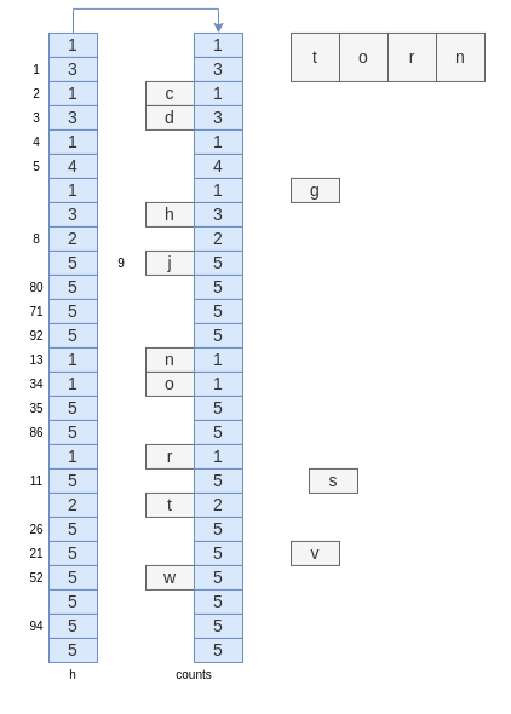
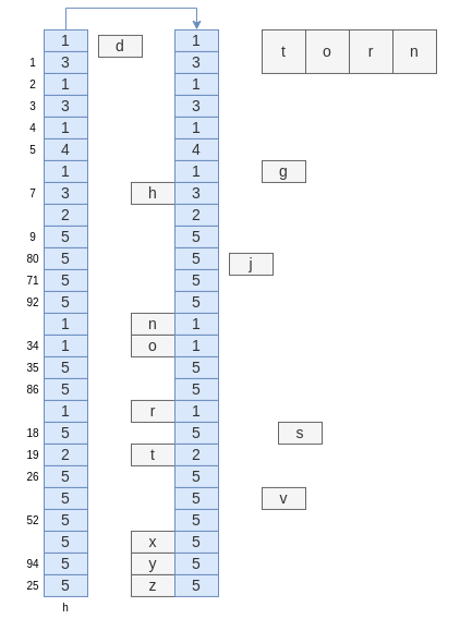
- <mxCell id="53" value="c" style="text;html=1;align=center;verticalAlign=middle;whiteSpace=wrap;rounded=0;fillColor=#f5f5f5;strokeColor=#666666;fontSize=14;fontColor=#333333;" parent="1" vertex="1"><mxGeometry x="120" y="60.94" width="40" height="20" as="geometry" /></mxCell>
- <mxCell id="54" value="d" style="text;html=1;align=center;verticalAlign=middle;whiteSpace=wrap;rounded=0;fillColor=#f5f5f5;strokeColor=#666666;fontSize=14;fontColor=#333333;" parent="1" vertex="1"><mxGeometry x="120" y="80.94" width="40" height="20" as="geometry" /></mxCell>
+ <mxCell id="54" value="d" style="text;html=1;align=center;verticalAlign=middle;whiteSpace=wrap;rounded=0;fillColor=#f5f5f5;strokeColor=#666666;fontSize=14;fontColor=#333333;" parent="1" vertex="1"><mxGeometry x="90" y="25.94" width="40" height="20" as="geometry" /></mxCell>
+ <mxCell id="35" value="7" style="text;html=1;align=center;verticalAlign=middle;whiteSpace=wrap;rounded=0;fontSize=10;" parent="1" vertex="1"><mxGeometry x="20" y="160.94" width="20" height="20" as="geometry" /></mxCell>
- <mxCell id="36" value="8" style="text;html=1;align=center;verticalAlign=middle;whiteSpace=wrap;rounded=0;fontSize=10;" parent="1" vertex="1"><mxGeometry x="20" y="180.94" width="20" height="20" as="geometry" /></mxCell>
- <mxCell id="37" value="9" style="text;html=1;align=center;verticalAlign=middle;whiteSpace=wrap;rounded=0;fontSize=10;" parent="1" vertex="1"><mxGeometry x="90" y="200.94" width="20" height="20" as="geometry" /></mxCell>
+ <mxCell id="37" value="9" style="text;html=1;align=center;verticalAlign=middle;whiteSpace=wrap;rounded=0;fontSize=10;" parent="1" vertex="1"><mxGeometry x="20" y="200.94" width="20" height="20" as="geometry" /></mxCell>
- <mxCell id="57" value="j" style="text;html=1;align=center;verticalAlign=middle;whiteSpace=wrap;rounded=0;fillColor=#f5f5f5;strokeColor=#666666;fontSize=14;fontColor=#333333;" parent="1" vertex="1"><mxGeometry x="120" y="200.94" width="40" height="20" as="geometry" /></mxCell>
+ <mxCell id="57" value="j" style="text;html=1;align=center;verticalAlign=middle;whiteSpace=wrap;rounded=0;fillColor=#f5f5f5;strokeColor=#666666;fontSize=14;fontColor=#333333;" parent="1" vertex="1"><mxGeometry x="210" y="225.94" width="40" height="20" as="geometry" /></mxCell>
- <mxCell id="41" value="13" style="text;html=1;align=center;verticalAlign=middle;whiteSpace=wrap;rounded=0;fontSize=10;" parent="1" vertex="1"><mxGeometry x="20" y="280.94" width="20" height="20" as="geometry" /></mxCell>
- <mxCell id="45" value="11" style="text;html=1;align=center;verticalAlign=middle;whiteSpace=wrap;rounded=0;fontSize=10;" parent="1" vertex="1"><mxGeometry x="20" y="380.94" width="20" height="20" as="geometry" /></mxCell>
+ <mxCell id="45" value="18" style="text;html=1;align=center;verticalAlign=middle;whiteSpace=wrap;rounded=0;fontSize=10;" parent="1" vertex="1"><mxGeometry x="20" y="380.94" width="20" height="20" as="geometry" /></mxCell>
+ <mxCell id="46" value="19" style="text;html=1;align=center;verticalAlign=middle;whiteSpace=wrap;rounded=0;fontSize=10;" parent="1" vertex="1"><mxGeometry x="20" y="400.94" width="20" height="20" as="geometry" /></mxCell>
- <mxCell id="48" value="21" style="text;html=1;align=center;verticalAlign=middle;whiteSpace=wrap;rounded=0;fontSize=10;" parent="1" vertex="1"><mxGeometry x="20" y="440.94" width="20" height="20" as="geometry" /></mxCell>
- <mxCell id="64" value="w" style="text;html=1;align=center;verticalAlign=middle;whiteSpace=wrap;rounded=0;fillColor=#f5f5f5;strokeColor=#666666;fontSize=14;fontColor=#333333;" parent="1" vertex="1"><mxGeometry x="120" y="460.94" width="40" height="20" as="geometry" /></mxCell>
+ <mxCell id="65" value="x" style="text;html=1;align=center;verticalAlign=middle;whiteSpace=wrap;rounded=0;fillColor=#f5f5f5;strokeColor=#666666;fontSize=14;fontColor=#333333;" parent="1" vertex="1"><mxGeometry x="120" y="480.94" width="40" height="20" as="geometry" /></mxCell>
+ <mxCell id="66" value="y" style="text;html=1;align=center;verticalAlign=middle;whiteSpace=wrap;rounded=0;fillColor=#f5f5f5;strokeColor=#666666;fontSize=14;fontColor=#333333;" parent="1" vertex="1"><mxGeometry x="120" y="500.94" width="40" height="20" as="geometry" /></mxCell>
+ <mxCell id="51" value="25" style="text;html=1;align=center;verticalAlign=middle;whiteSpace=wrap;rounded=0;fontSize=10;" parent="1" vertex="1"><mxGeometry x="20" y="520.94" width="20" height="20" as="geometry" /></mxCell>
+ <mxCell id="67" value="z" style="text;html=1;align=center;verticalAlign=middle;whiteSpace=wrap;rounded=0;fillColor=#f5f5f5;strokeColor=#666666;fontSize=14;fontColor=#333333;" parent="1" vertex="1"><mxGeometry x="120" y="520.94" width="40" height="20" as="geometry" /></mxCell>
- <mxCell id="52" value="counts" style="text;html=1;align=center;verticalAlign=middle;whiteSpace=wrap;rounded=0;fontSize=10;" parent="1" vertex="1"><mxGeometry x="120" y="540.94" width="80" height="20" as="geometry" /></mxCell>
